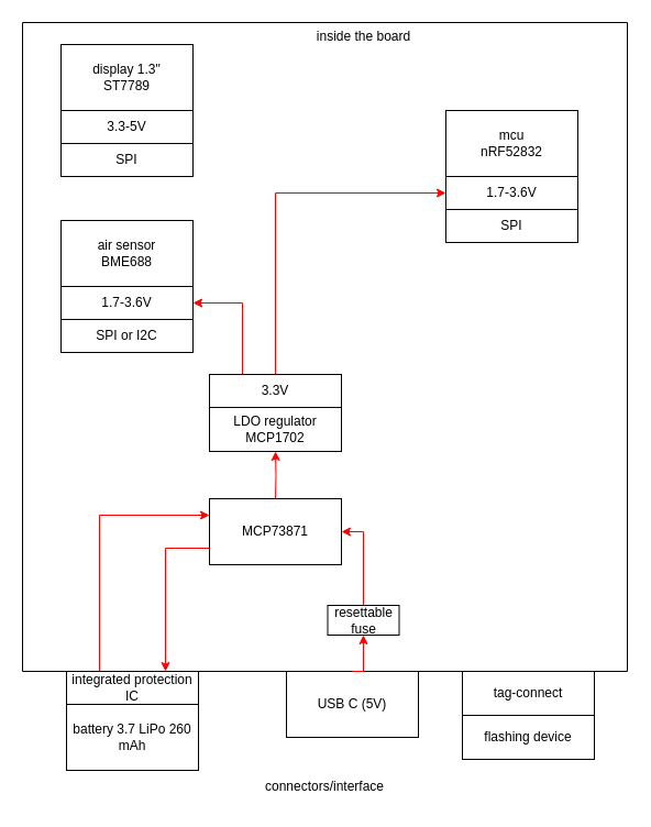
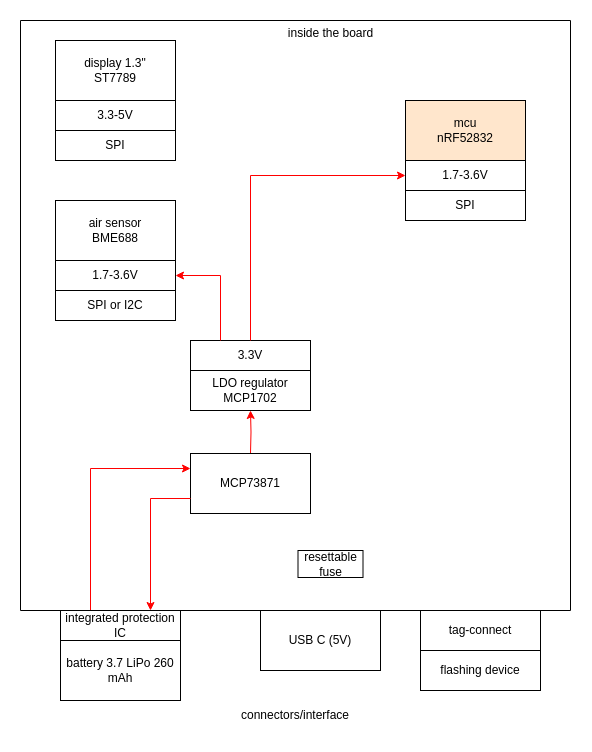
- <mxCell id="10" value="mcu&lt;div&gt;nRF52832&lt;/div&gt;" style="rounded=0;whiteSpace=wrap;html=1;" parent="9" vertex="1"><mxGeometry width="120" height="60" as="geometry" /></mxCell>
+ <mxCell id="10" value="mcu&lt;div&gt;nRF52832&lt;/div&gt;" style="rounded=0;whiteSpace=wrap;html=1;fillColor=#ffe6cc;" parent="9" vertex="1"><mxGeometry width="120" height="60" as="geometry" /></mxCell>
- <mxCell id="5" style="edgeStyle=orthogonalEdgeStyle;rounded=0;orthogonalLoop=1;jettySize=auto;html=1;exitX=0.5;exitY=0;exitDx=0;exitDy=0;entryX=1;entryY=0.5;entryDx=0;entryDy=0;strokeColor=#FF0000;" edge="1" parent="4" source="23" target="8"><mxGeometry relative="1" as="geometry" /></mxCell>
- <mxCell id="30" value="" style="edgeStyle=orthogonalEdgeStyle;rounded=0;orthogonalLoop=1;jettySize=auto;html=1;exitX=0.5;exitY=0;exitDx=0;exitDy=0;entryX=0.5;entryY=1;entryDx=0;entryDy=0;strokeColor=#FF0000;" edge="1" parent="1" source="3" target="23"><mxGeometry relative="1" as="geometry"><mxPoint x="395" y="720" as="sourcePoint" /><mxPoint x="340" y="520" as="targetPoint" /></mxGeometry></mxCell>
